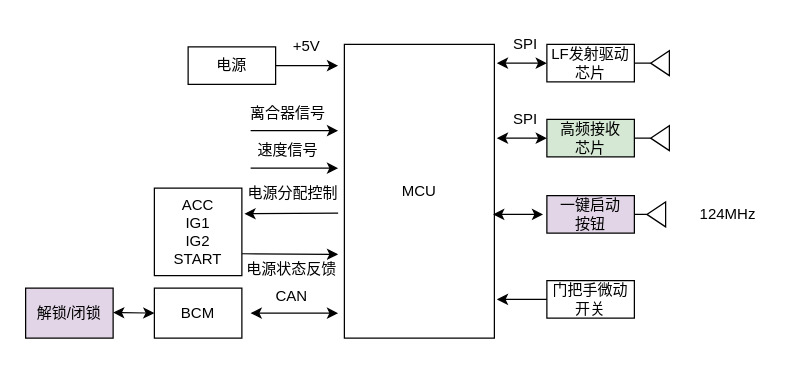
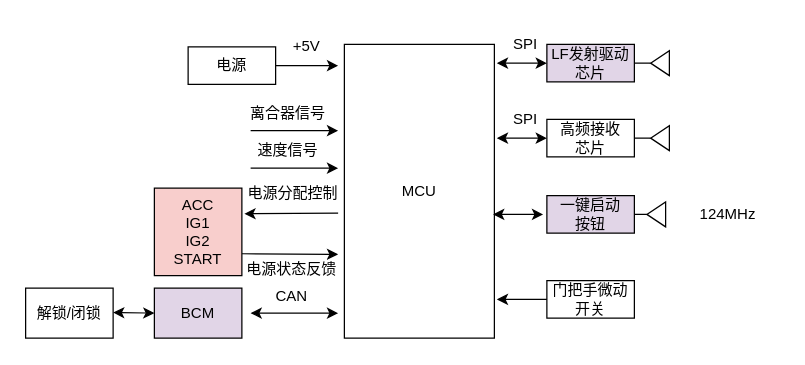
- <mxCell id="7" value="LF发射驱动芯片" style="rounded=0;whiteSpace=wrap;html=1;" vertex="1" parent="1"><mxGeometry x="437" y="35" width="70" height="30" as="geometry" /></mxCell>
+ <mxCell id="7" value="LF发射驱动芯片" style="rounded=0;whiteSpace=wrap;html=1;fillColor=#e1d5e7;" vertex="1" parent="1"><mxGeometry x="437" y="35" width="70" height="30" as="geometry" /></mxCell>
- <mxCell id="11" value="高频接收&lt;br&gt;芯片" style="rounded=0;whiteSpace=wrap;html=1;fillColor=#d5e8d4;" vertex="1" parent="1"><mxGeometry x="437" y="95" width="70" height="30" as="geometry" /></mxCell>
+ <mxCell id="11" value="高频接收&lt;br&gt;芯片" style="rounded=0;whiteSpace=wrap;html=1;" vertex="1" parent="1"><mxGeometry x="437" y="95" width="70" height="30" as="geometry" /></mxCell>
- <mxCell id="30" value="ACC&lt;br&gt;IG1&lt;br&gt;IG2&lt;br&gt;START" style="rounded=0;whiteSpace=wrap;html=1;" vertex="1" parent="1"><mxGeometry x="123" y="150" width="70" height="70" as="geometry" /></mxCell>
+ <mxCell id="30" value="ACC&lt;br&gt;IG1&lt;br&gt;IG2&lt;br&gt;START" style="rounded=0;whiteSpace=wrap;html=1;fillColor=#f8cecc;" vertex="1" parent="1"><mxGeometry x="123" y="150" width="70" height="70" as="geometry" /></mxCell>
- <mxCell id="35" value="解锁/闭锁" style="rounded=0;whiteSpace=wrap;html=1;fillColor=#e1d5e7;" vertex="1" parent="1"><mxGeometry x="20" y="230" width="70" height="40" as="geometry" /></mxCell>
+ <mxCell id="35" value="解锁/闭锁" style="rounded=0;whiteSpace=wrap;html=1;" vertex="1" parent="1"><mxGeometry x="20" y="230" width="70" height="40" as="geometry" /></mxCell>
- <mxCell id="34" value="BCM" style="rounded=0;whiteSpace=wrap;html=1;" vertex="1" parent="1"><mxGeometry x="123" y="230" width="70" height="40" as="geometry" /></mxCell>
+ <mxCell id="34" value="BCM" style="rounded=0;whiteSpace=wrap;html=1;fillColor=#e1d5e7;" vertex="1" parent="1"><mxGeometry x="123" y="230" width="70" height="40" as="geometry" /></mxCell>
